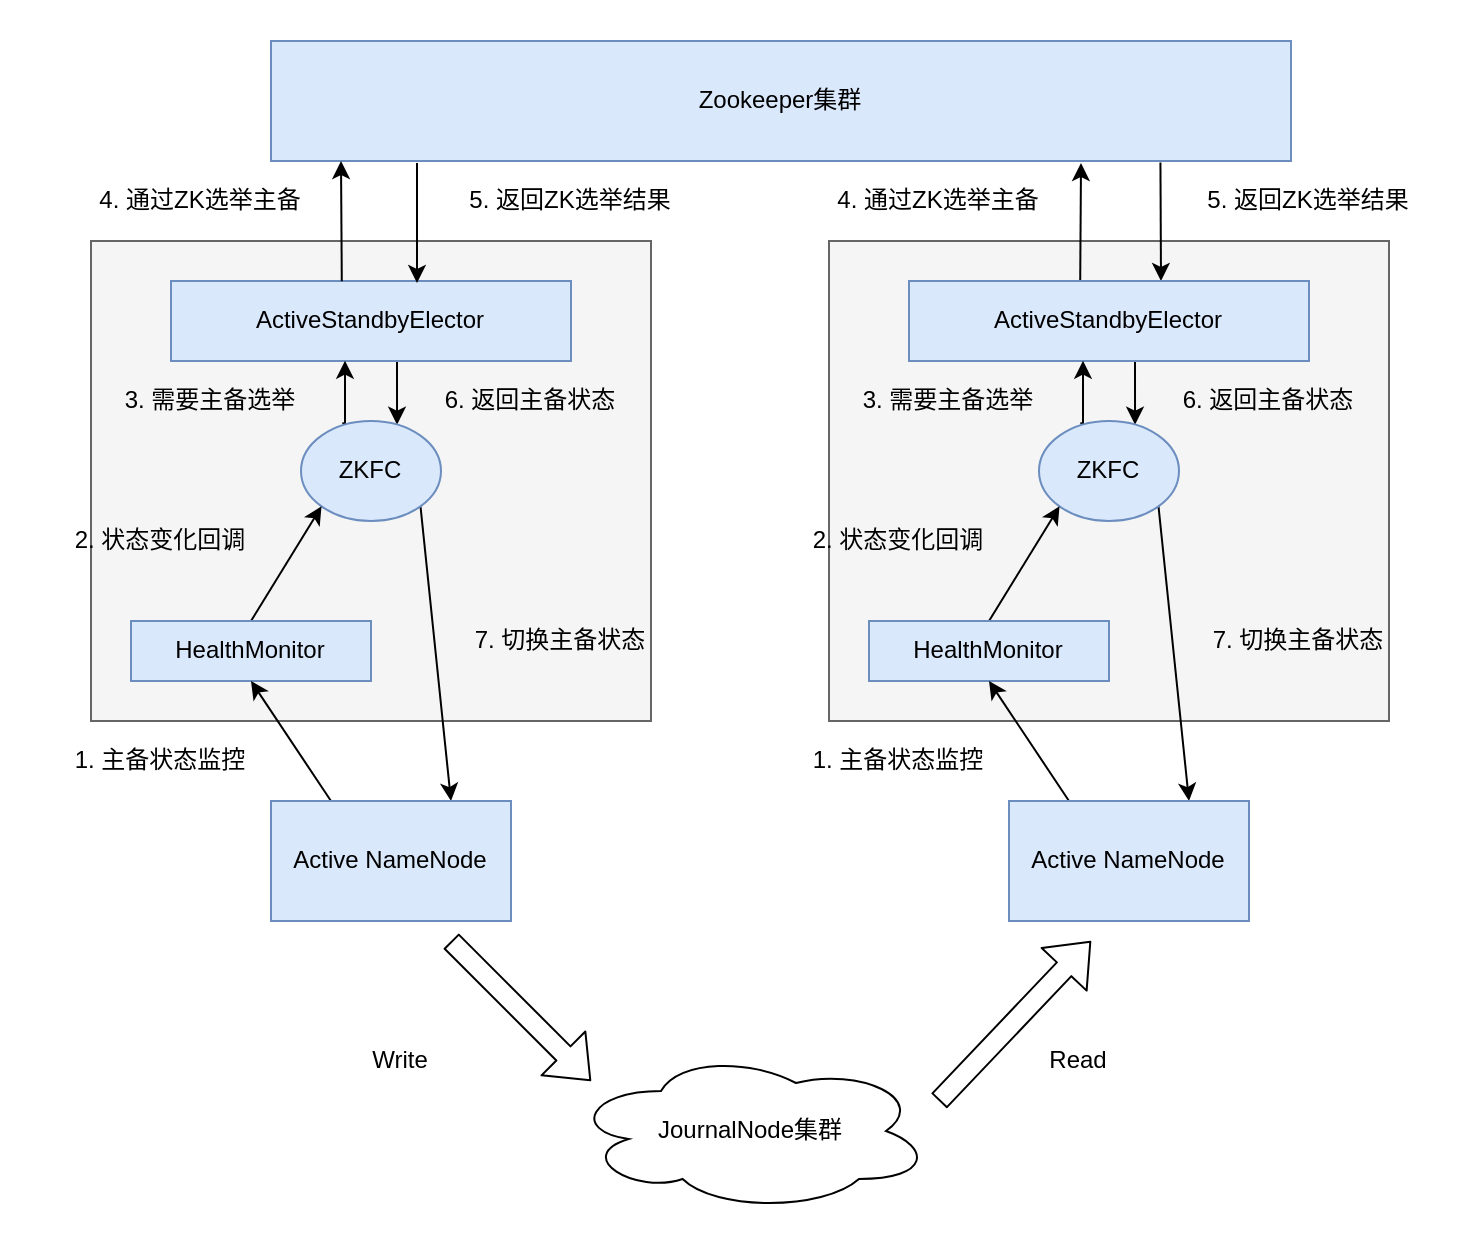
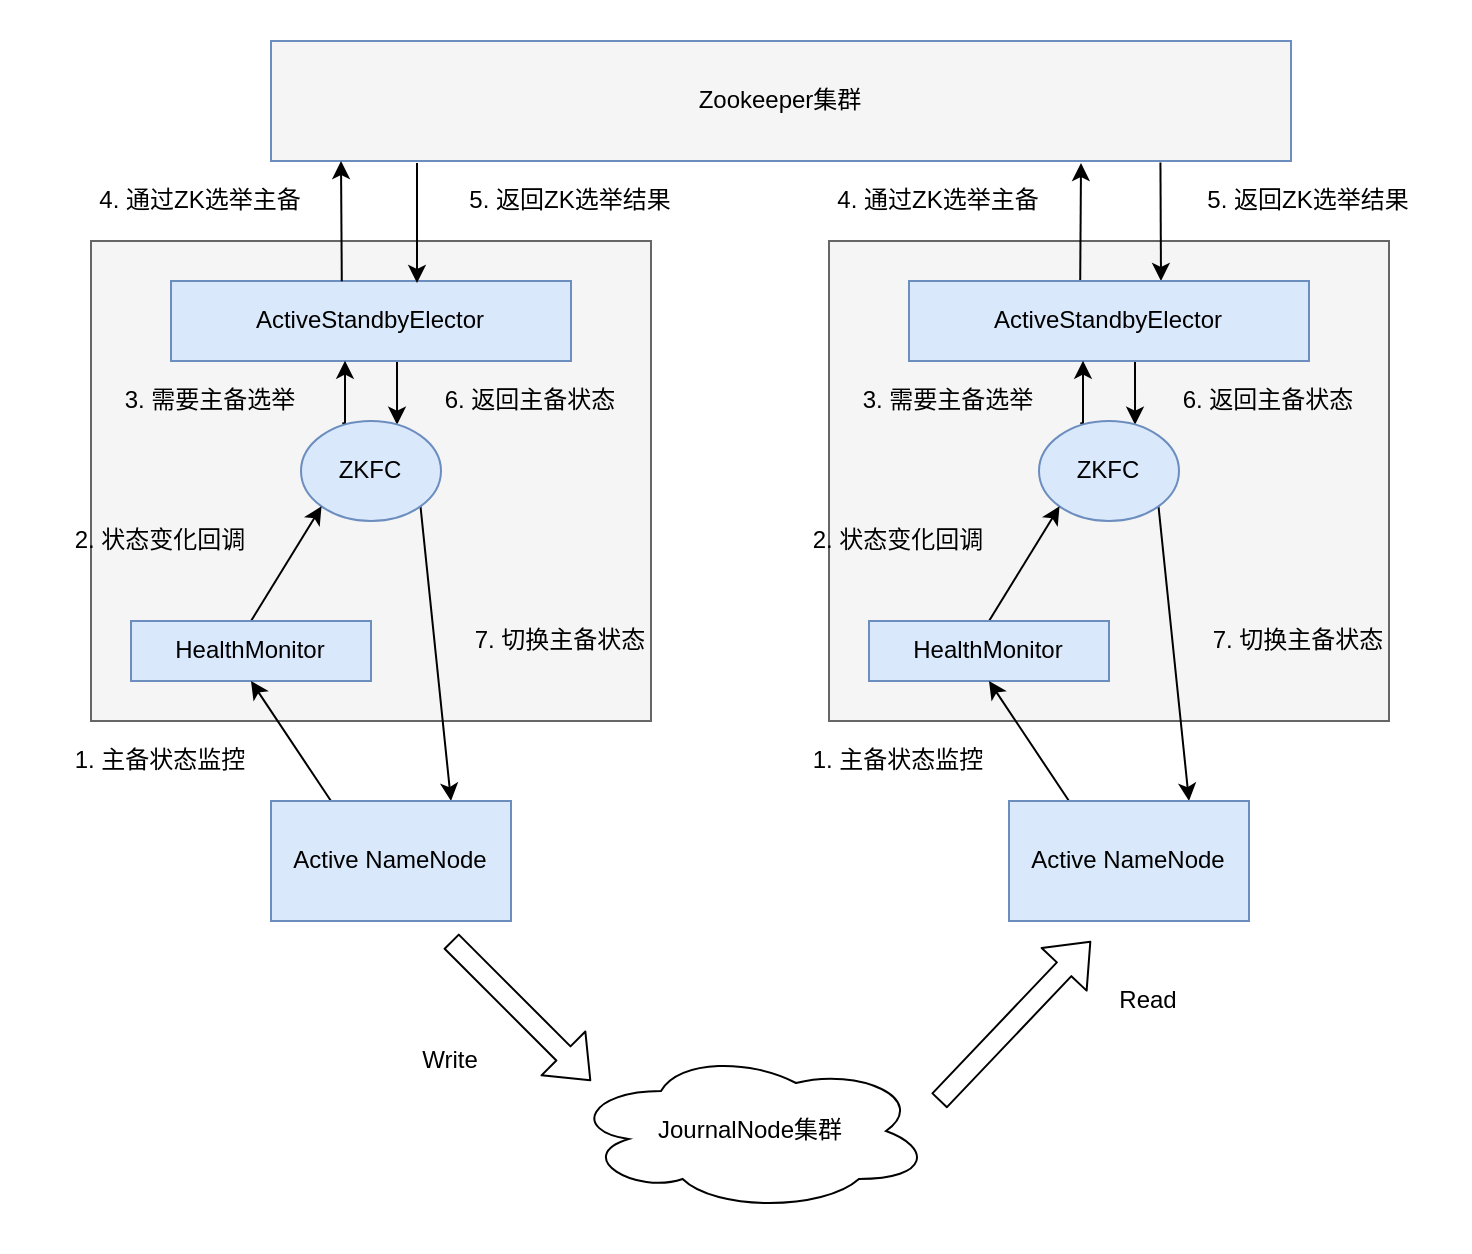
- <mxCell id="5" value="Zookeeper集群" style="rounded=0;whiteSpace=wrap;html=1;fillColor=#dae8fc;strokeColor=#6c8ebf;" vertex="1" parent="1"><mxGeometry x="135" y="20" width="510" height="60" as="geometry" /></mxCell>
+ <mxCell id="5" value="Zookeeper集群" style="rounded=0;whiteSpace=wrap;html=1;fillColor=#f5f5f5;strokeColor=#6c8ebf;" vertex="1" parent="1"><mxGeometry x="135" y="20" width="510" height="60" as="geometry" /></mxCell>
- <mxCell id="44" value="Write" style="text;html=1;strokeColor=none;fillColor=none;align=center;verticalAlign=middle;whiteSpace=wrap;rounded=0;" vertex="1" parent="1"><mxGeometry x="180" y="520" width="40" height="20" as="geometry" /></mxCell>
+ <mxCell id="44" value="Write" style="text;html=1;strokeColor=none;fillColor=none;align=center;verticalAlign=middle;whiteSpace=wrap;rounded=0;" vertex="1" parent="1"><mxGeometry x="205" y="520" width="40" height="20" as="geometry" /></mxCell>
- <mxCell id="45" value="Read" style="text;html=1;strokeColor=none;fillColor=none;align=center;verticalAlign=middle;whiteSpace=wrap;rounded=0;" vertex="1" parent="1"><mxGeometry x="519" y="520" width="40" height="20" as="geometry" /></mxCell>
+ <mxCell id="45" value="Read" style="text;html=1;strokeColor=none;fillColor=none;align=center;verticalAlign=middle;whiteSpace=wrap;rounded=0;" vertex="1" parent="1"><mxGeometry x="554" y="490" width="40" height="20" as="geometry" /></mxCell>
